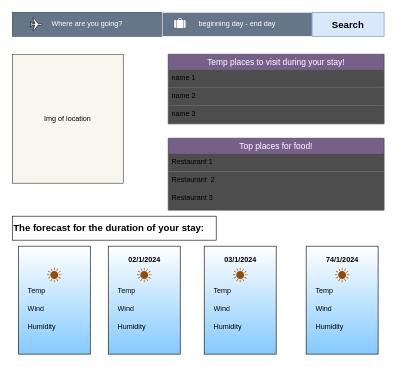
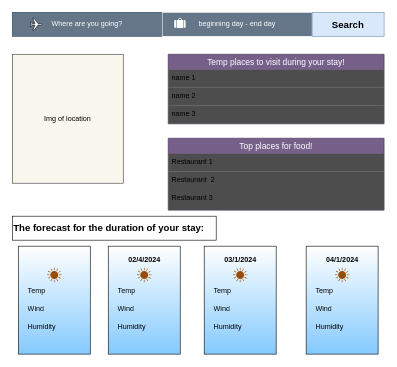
- <mxCell id="19" value="02/1/2024" style="text;align=center;fontStyle=1;verticalAlign=middle;spacingLeft=3;spacingRight=3;strokeColor=none;rotatable=0;points=[[0,0.5],[1,0.5]];portConstraint=eastwest;html=1;" vertex="1" parent="1"><mxGeometry x="200" y="420" width="80" height="26" as="geometry" /></mxCell>
+ <mxCell id="19" value="02/4/2024" style="text;align=center;fontStyle=1;verticalAlign=middle;spacingLeft=3;spacingRight=3;strokeColor=none;rotatable=0;points=[[0,0.5],[1,0.5]];portConstraint=eastwest;html=1;" vertex="1" parent="1"><mxGeometry x="200" y="420" width="80" height="26" as="geometry" /></mxCell>
- <mxCell id="21" value="74/1/2024" style="text;align=center;fontStyle=1;verticalAlign=middle;spacingLeft=3;spacingRight=3;strokeColor=none;rotatable=0;points=[[0,0.5],[1,0.5]];portConstraint=eastwest;html=1;" vertex="1" parent="1"><mxGeometry x="530" y="420" width="80" height="26" as="geometry" /></mxCell>
+ <mxCell id="21" value="04/1/2024" style="text;align=center;fontStyle=1;verticalAlign=middle;spacingLeft=3;spacingRight=3;strokeColor=none;rotatable=0;points=[[0,0.5],[1,0.5]];portConstraint=eastwest;html=1;" vertex="1" parent="1"><mxGeometry x="530" y="420" width="80" height="26" as="geometry" /></mxCell>
